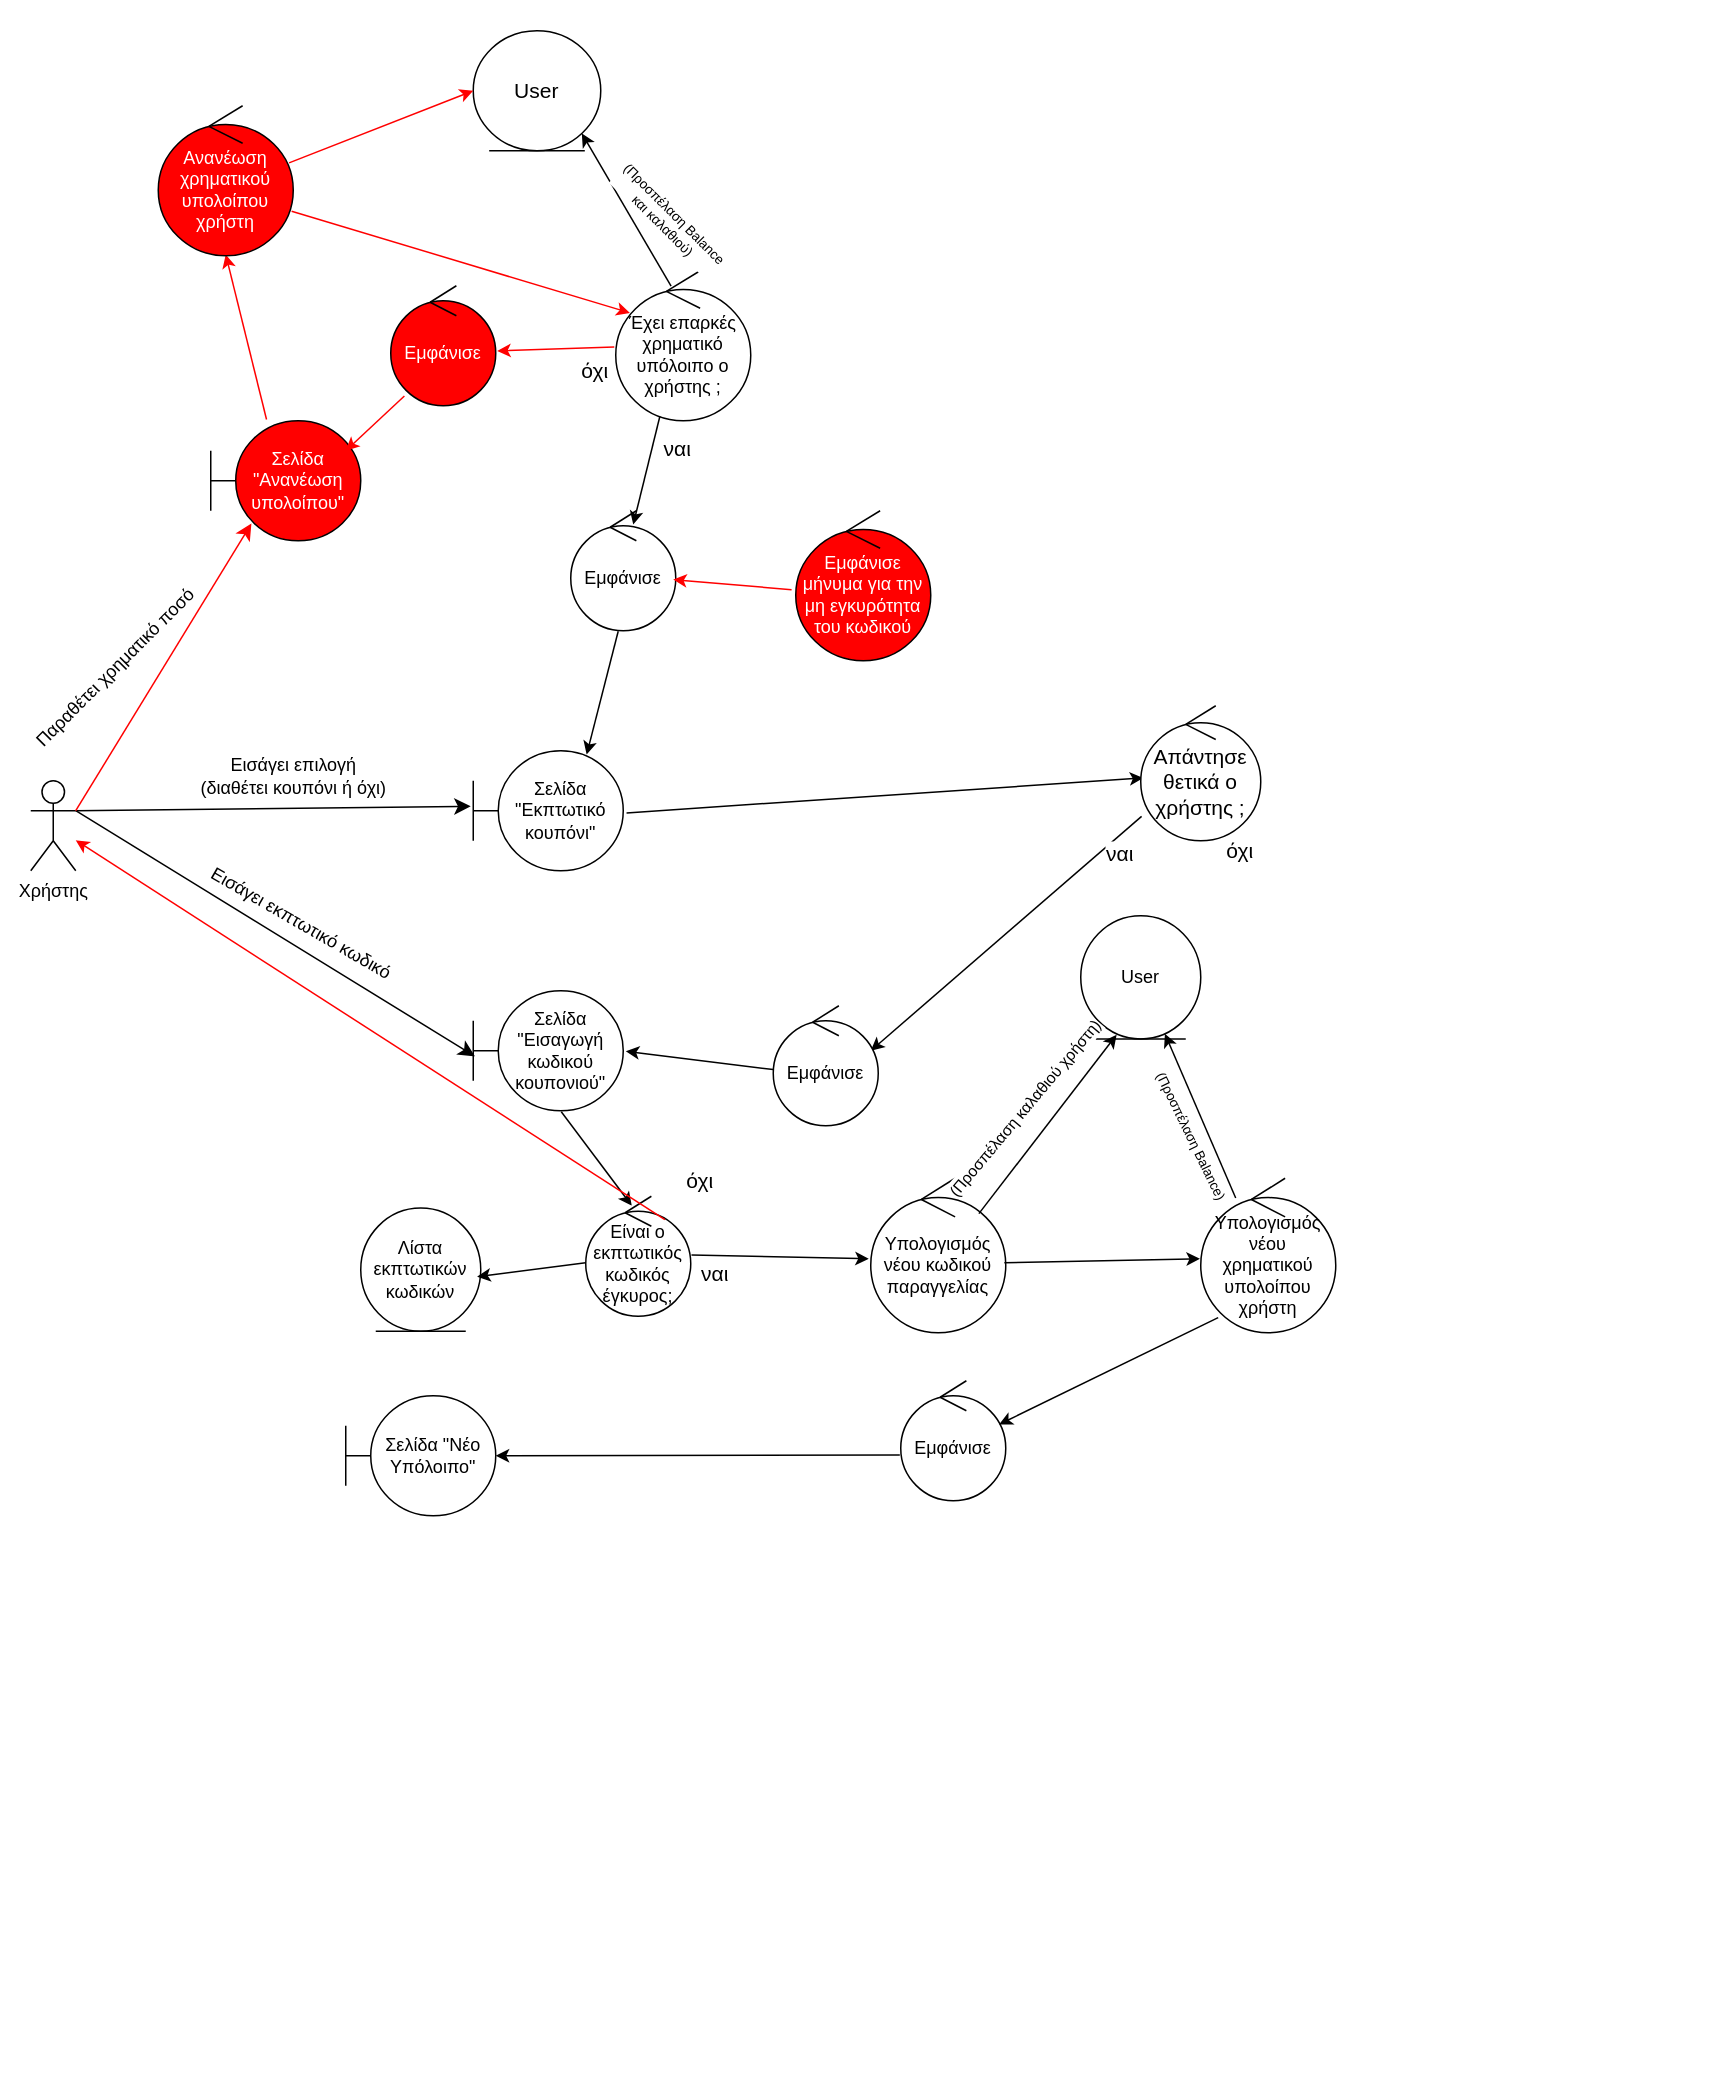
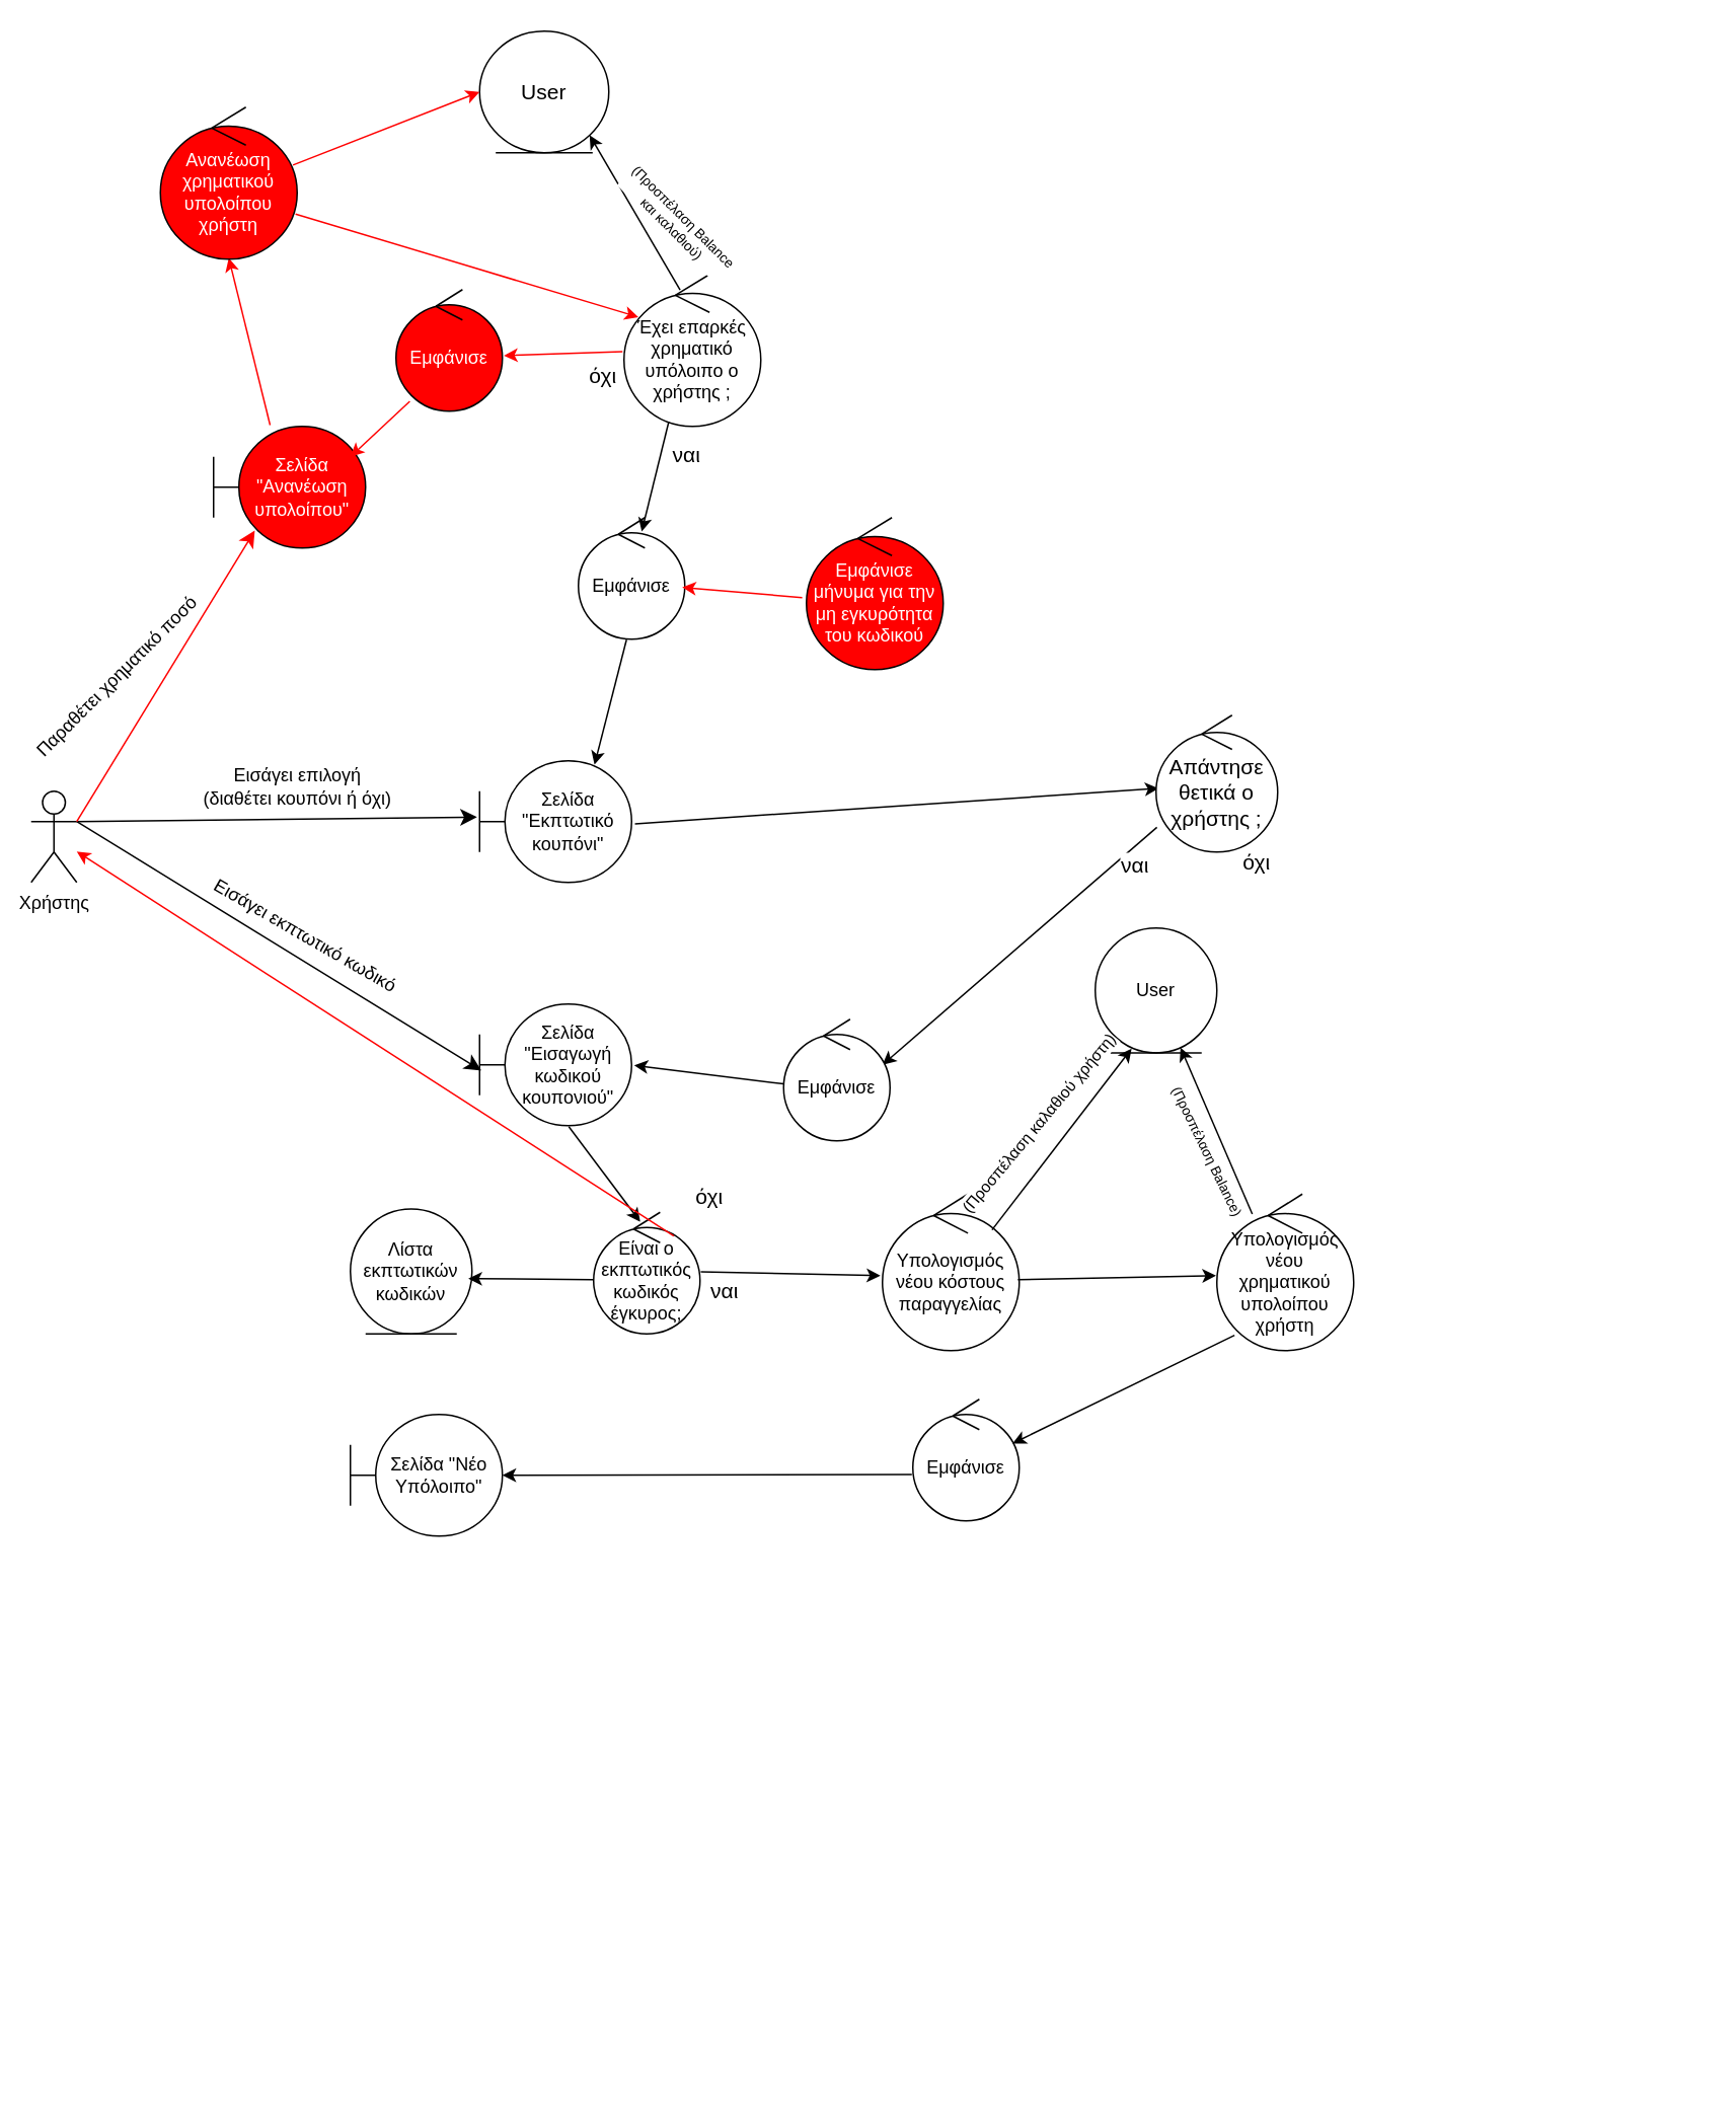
- <mxCell id="25" value="Υπολογισμός νέου κωδικού παραγγελίας&lt;br&gt;" style="ellipse;shape=umlControl;whiteSpace=wrap;html=1;strokeColor=#000000;fontColor=#000000;" parent="1" vertex="1"><mxGeometry x="580" y="785" width="90" height="103" as="geometry" /></mxCell>
+ <mxCell id="25" value="Υπολογισμός νέου κόστους παραγγελίας&lt;br&gt;" style="ellipse;shape=umlControl;whiteSpace=wrap;html=1;strokeColor=#000000;fontColor=#000000;" parent="1" vertex="1"><mxGeometry x="580" y="785" width="90" height="103" as="geometry" /></mxCell>
- <mxCell id="32" value="Λίστα εκπτωτικών κωδικών" style="ellipse;shape=umlEntity;whiteSpace=wrap;html=1;fontColor=#000000;strokeColor=#000000;" parent="1" vertex="1"><mxGeometry x="240" y="804.9" width="80" height="82.1" as="geometry" /></mxCell>
+ <mxCell id="32" value="Λίστα εκπτωτικών κωδικών" style="ellipse;shape=umlEntity;whiteSpace=wrap;html=1;fontColor=#000000;strokeColor=#000000;" parent="1" vertex="1"><mxGeometry x="230" y="794.9" width="80" height="82.1" as="geometry" /></mxCell>
